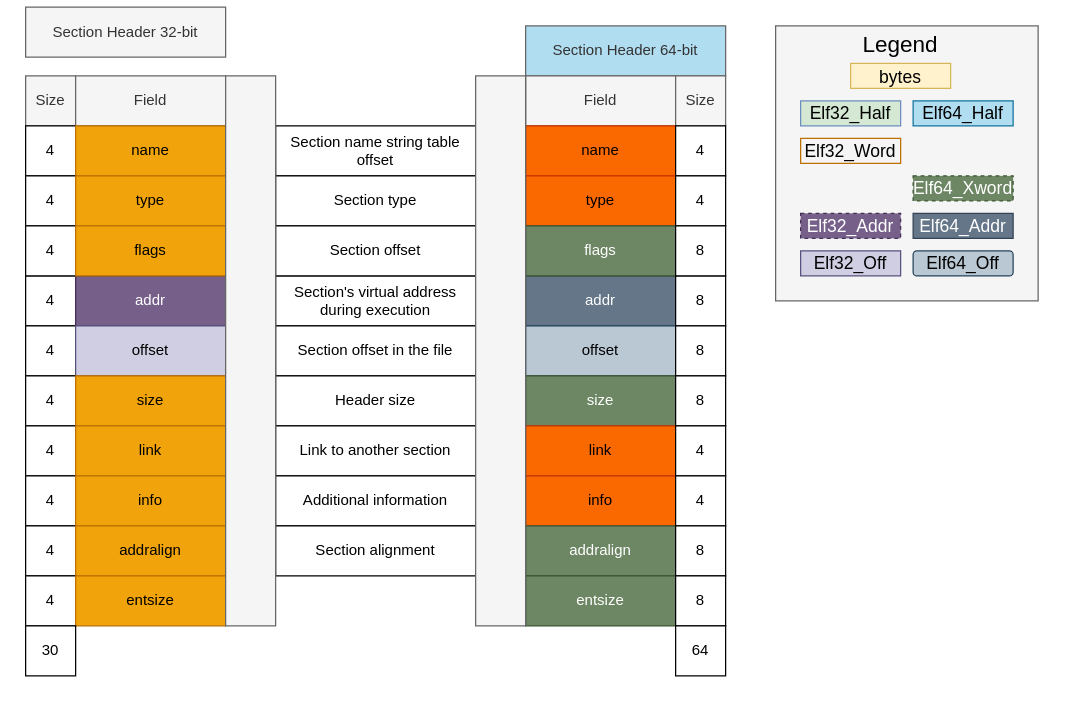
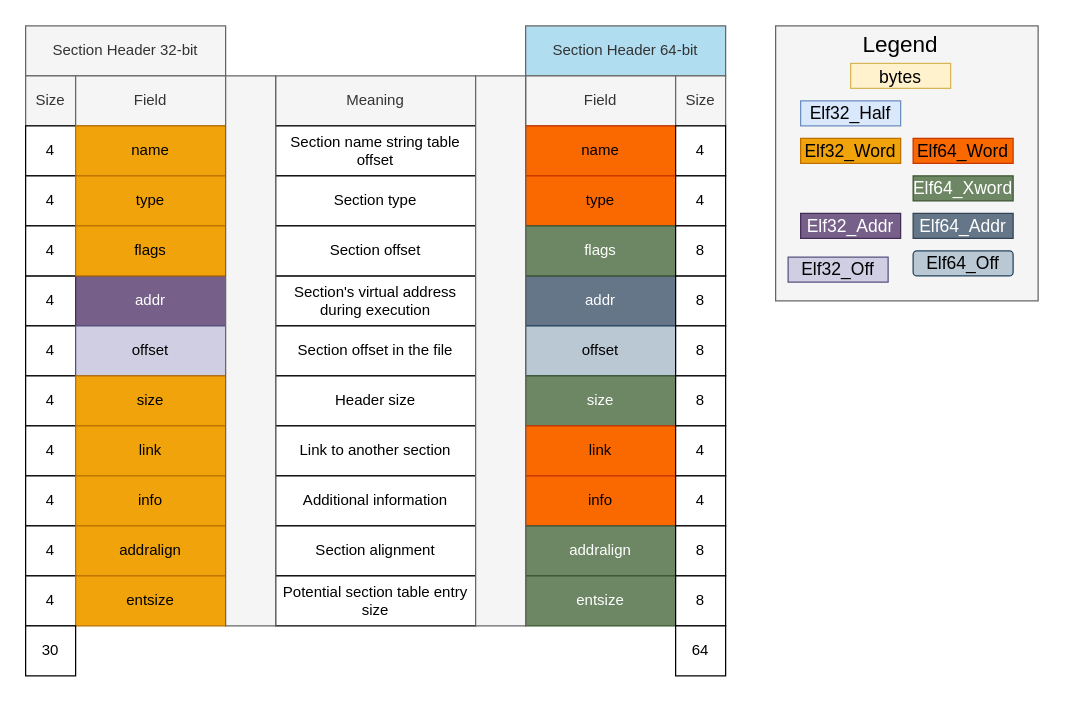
- <mxCell id="2" value="Section Header 32-bit" style="rounded=0;whiteSpace=wrap;html=1;fillColor=#f5f5f5;fontColor=#333333;strokeColor=#666666;" vertex="1" parent="1"><mxGeometry x="20" y="5" width="160" height="40" as="geometry" /></mxCell>
+ <mxCell id="2" value="Section Header 32-bit" style="rounded=0;whiteSpace=wrap;html=1;fillColor=#f5f5f5;fontColor=#333333;strokeColor=#666666;" vertex="1" parent="1"><mxGeometry x="20" y="20" width="160" height="40" as="geometry" /></mxCell>
+ <mxCell id="16" value="Meaning" style="rounded=0;whiteSpace=wrap;html=1;fillColor=#f5f5f5;fontColor=#333333;strokeColor=#666666;" vertex="1" parent="1"><mxGeometry x="220" y="60" width="160" height="40" as="geometry" /></mxCell>
- <mxCell id="65" value="Elf32_Half" style="rounded=0;whiteSpace=wrap;html=1;fontSize=14;fillColor=#d5e8d4;strokeColor=#6c8ebf;" vertex="1" parent="1"><mxGeometry x="640" y="80" width="80" height="20" as="geometry" /></mxCell>
+ <mxCell id="65" value="Elf32_Half" style="rounded=0;whiteSpace=wrap;html=1;fontSize=14;fillColor=#dae8fc;strokeColor=#6c8ebf;" vertex="1" parent="1"><mxGeometry x="640" y="80" width="80" height="20" as="geometry" /></mxCell>
- <mxCell id="66" value="Elf64_Half" style="rounded=0;whiteSpace=wrap;html=1;fontSize=14;fillColor=#b1ddf0;strokeColor=#10739e;" vertex="1" parent="1"><mxGeometry x="730" y="80" width="80" height="20" as="geometry" /></mxCell>
- <mxCell id="67" value="Elf32_Word" style="rounded=0;whiteSpace=wrap;html=1;fontSize=14;fillColor=#f5f5f5;strokeColor=#BD7000;fontColor=#000000;" vertex="1" parent="1"><mxGeometry x="640" y="110" width="80" height="20" as="geometry" /></mxCell>
+ <mxCell id="67" value="Elf32_Word" style="rounded=0;whiteSpace=wrap;html=1;fontSize=14;fillColor=#f0a30a;strokeColor=#BD7000;fontColor=#000000;" vertex="1" parent="1"><mxGeometry x="640" y="110" width="80" height="20" as="geometry" /></mxCell>
+ <mxCell id="68" value="Elf64_Word" style="rounded=0;whiteSpace=wrap;html=1;fontSize=14;fillColor=#fa6800;strokeColor=#C73500;fontColor=#000000;" vertex="1" parent="1"><mxGeometry x="730" y="110" width="80" height="20" as="geometry" /></mxCell>
- <mxCell id="73" value="Elf64_Xword" style="rounded=0;whiteSpace=wrap;html=1;fontSize=14;fillColor=#6d8764;strokeColor=#3A5431;fontColor=#ffffff;dashed=1;" vertex="1" parent="1"><mxGeometry x="730" y="140" width="80" height="20" as="geometry" /></mxCell>
+ <mxCell id="73" value="Elf64_Xword" style="rounded=0;whiteSpace=wrap;html=1;fontSize=14;fillColor=#6d8764;strokeColor=#3A5431;fontColor=#ffffff;" vertex="1" parent="1"><mxGeometry x="730" y="140" width="80" height="20" as="geometry" /></mxCell>
- <mxCell id="69" value="Elf32_Addr" style="rounded=0;whiteSpace=wrap;html=1;fontSize=14;fillColor=#76608a;strokeColor=#432D57;fontColor=#ffffff;dashed=1;" vertex="1" parent="1"><mxGeometry x="640" y="170" width="80" height="20" as="geometry" /></mxCell>
+ <mxCell id="69" value="Elf32_Addr" style="rounded=0;whiteSpace=wrap;html=1;fontSize=14;fillColor=#76608a;strokeColor=#432D57;fontColor=#ffffff;" vertex="1" parent="1"><mxGeometry x="640" y="170" width="80" height="20" as="geometry" /></mxCell>
- <mxCell id="71" value="Elf32_Off" style="rounded=0;whiteSpace=wrap;html=1;fontSize=14;fillColor=#d0cee2;strokeColor=#56517e;" vertex="1" parent="1"><mxGeometry x="640" y="200" width="80" height="20" as="geometry" /></mxCell>
+ <mxCell id="71" value="Elf32_Off" style="rounded=0;whiteSpace=wrap;html=1;fontSize=14;fillColor=#d0cee2;strokeColor=#56517e;" vertex="1" parent="1"><mxGeometry x="630" y="205" width="80" height="20" as="geometry" /></mxCell>
+ <mxCell id="37" value="Potential section table entry size" style="rounded=0;whiteSpace=wrap;html=1;" vertex="1" parent="1"><mxGeometry x="220" y="460" width="160" height="40" as="geometry" /></mxCell>
